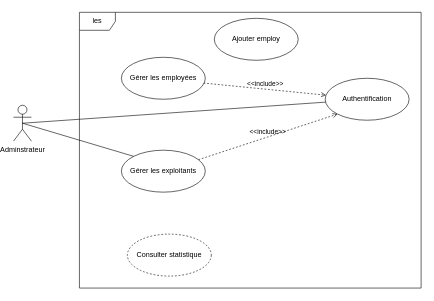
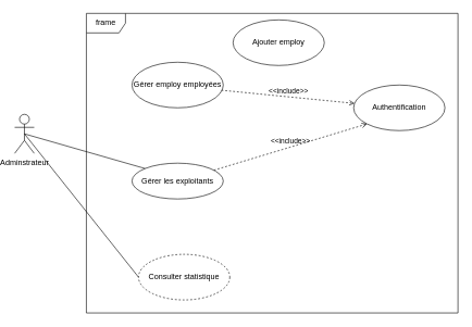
- <mxCell id="2" value="les" style="shape=umlFrame;whiteSpace=wrap;html=1;" vertex="1" parent="1"><mxGeometry x="130" y="20" width="570" height="460" as="geometry" /></mxCell>
+ <mxCell id="2" value="frame" style="shape=umlFrame;whiteSpace=wrap;html=1;" vertex="1" parent="1"><mxGeometry x="130" y="20" width="570" height="460" as="geometry" /></mxCell>
- <mxCell id="3" value="Gérer les employées" style="ellipse;whiteSpace=wrap;html=1;" vertex="1" parent="1"><mxGeometry x="200" y="95" width="140" height="70" as="geometry" /></mxCell>
+ <mxCell id="3" value="Gérer employ employées" style="ellipse;whiteSpace=wrap;html=1;" vertex="1" parent="1"><mxGeometry x="200" y="95" width="140" height="70" as="geometry" /></mxCell>
- <mxCell id="10" value="" style="endArrow=none;endFill=0;endSize=12;html=1;exitX=0.5;exitY=0.5;exitDx=0;exitDy=0;exitPerimeter=0;" edge="1" parent="1" source="9" target="5"><mxGeometry width="160" relative="1" as="geometry"><mxPoint x="60" y="386.121" as="sourcePoint" /><mxPoint x="355" y="300" as="targetPoint" /></mxGeometry></mxCell>
+ <mxCell id="10" value="" style="endArrow=none;endFill=0;endSize=12;html=1;entryX=0;entryY=0.5;entryDx=0;entryDy=0;exitX=0.5;exitY=0.5;exitDx=0;exitDy=0;exitPerimeter=0;" edge="1" parent="1" source="9" target="8"><mxGeometry width="160" relative="1" as="geometry"><mxPoint x="60" y="386.121" as="sourcePoint" /><mxPoint x="355" y="300" as="targetPoint" /></mxGeometry></mxCell>
- <mxCell id="4" value="Gérer les exploitants" style="ellipse;whiteSpace=wrap;html=1;" vertex="1" parent="1"><mxGeometry x="200" y="250" width="140" height="70" as="geometry" /></mxCell>
+ <mxCell id="4" value="Gérer les exploitants" style="ellipse;whiteSpace=wrap;html=1;" vertex="1" parent="1"><mxGeometry x="200" y="250" width="140" height="55" as="geometry" /></mxCell>
